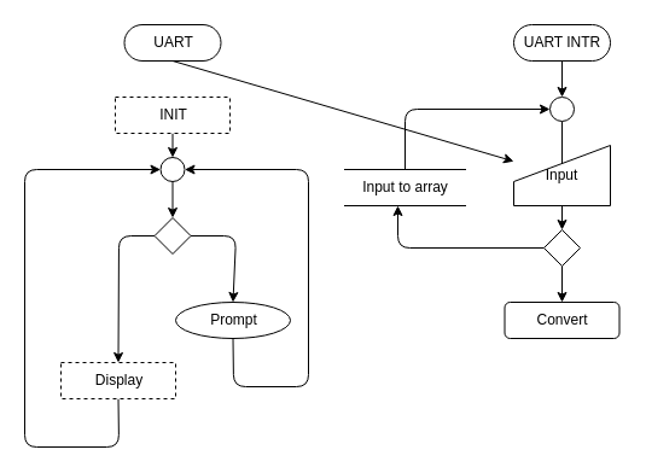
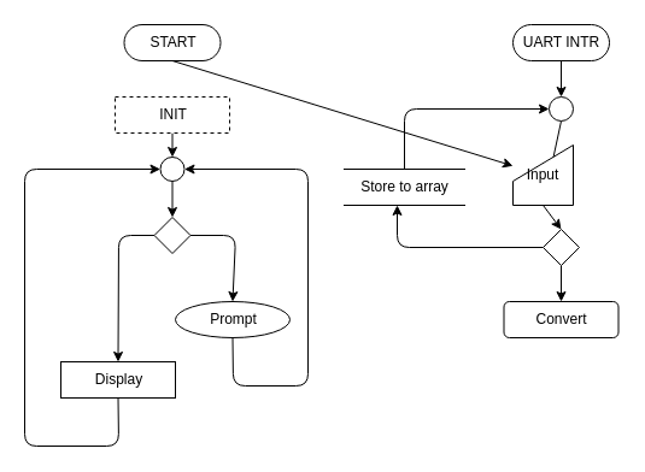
- <mxCell id="16" value="UART" style="html=1;dashed=0;whitespace=wrap;shape=mxgraph.dfd.start" parent="1" vertex="1"><mxGeometry x="102.5" y="20" width="80" height="30" as="geometry" /></mxCell>
+ <mxCell id="16" value="START" style="html=1;dashed=0;whitespace=wrap;shape=mxgraph.dfd.start" parent="1" vertex="1"><mxGeometry x="102.5" y="20" width="80" height="30" as="geometry" /></mxCell>
- <mxCell id="4" value="Input" style="shape=manualInput;whiteSpace=wrap;html=1;" parent="1" vertex="1"><mxGeometry x="425" y="120" width="80" height="50" as="geometry" /></mxCell>
+ <mxCell id="4" value="Input" style="shape=manualInput;whiteSpace=wrap;html=1;" parent="1" vertex="1"><mxGeometry x="425" y="120" width="50" height="50" as="geometry" /></mxCell>
- <mxCell id="7" value="Input to array" style="html=1;dashed=0;whitespace=wrap;shape=partialRectangle;right=0;left=0;" parent="1" vertex="1"><mxGeometry x="285" y="140" width="100" height="30" as="geometry" /></mxCell>
+ <mxCell id="7" value="Store to array" style="html=1;dashed=0;whitespace=wrap;shape=partialRectangle;right=0;left=0;" parent="1" vertex="1"><mxGeometry x="285" y="140" width="100" height="30" as="geometry" /></mxCell>
- <mxCell id="12" value="Display" style="html=1;dashed=1;whitespace=wrap;" parent="1" vertex="1"><mxGeometry x="50" y="300" width="95" height="30" as="geometry" /></mxCell>
+ <mxCell id="12" value="Display" style="html=1;dashed=0;whitespace=wrap;" parent="1" vertex="1"><mxGeometry x="50" y="300" width="95" height="30" as="geometry" /></mxCell>
